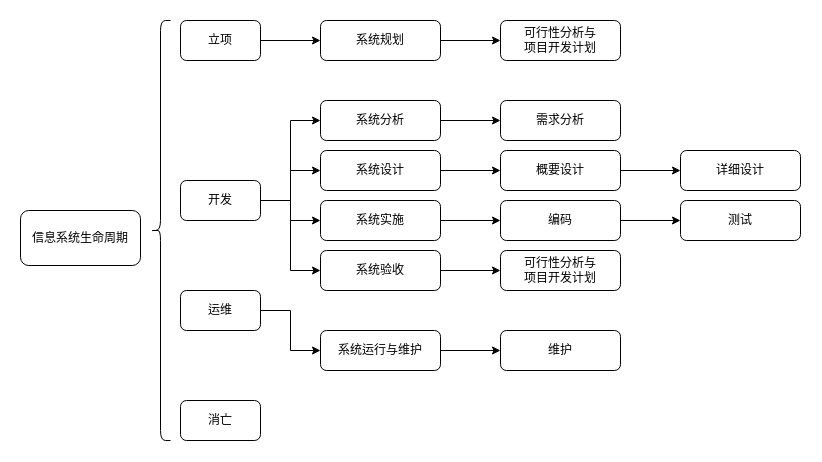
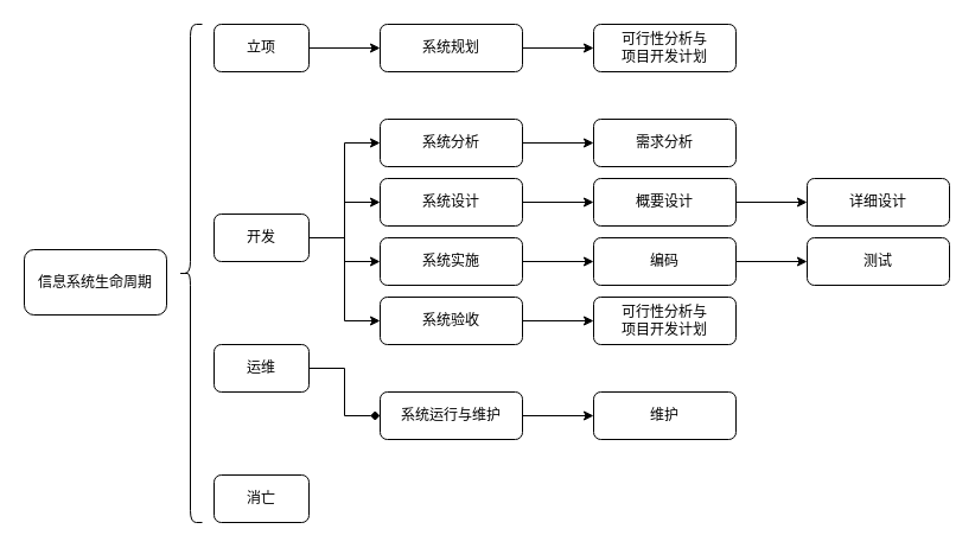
- <mxCell id="30" value="" style="edgeStyle=orthogonalEdgeStyle;rounded=0;orthogonalLoop=1;jettySize=auto;html=1;" edge="1" parent="1" source="31" target="33"><mxGeometry relative="1" as="geometry" /></mxCell>
+ <mxCell id="30" value="" style="edgeStyle=orthogonalEdgeStyle;rounded=0;orthogonalLoop=1;jettySize=auto;html=1;endArrow=diamond;" edge="1" parent="1" source="31" target="33"><mxGeometry relative="1" as="geometry" /></mxCell>
